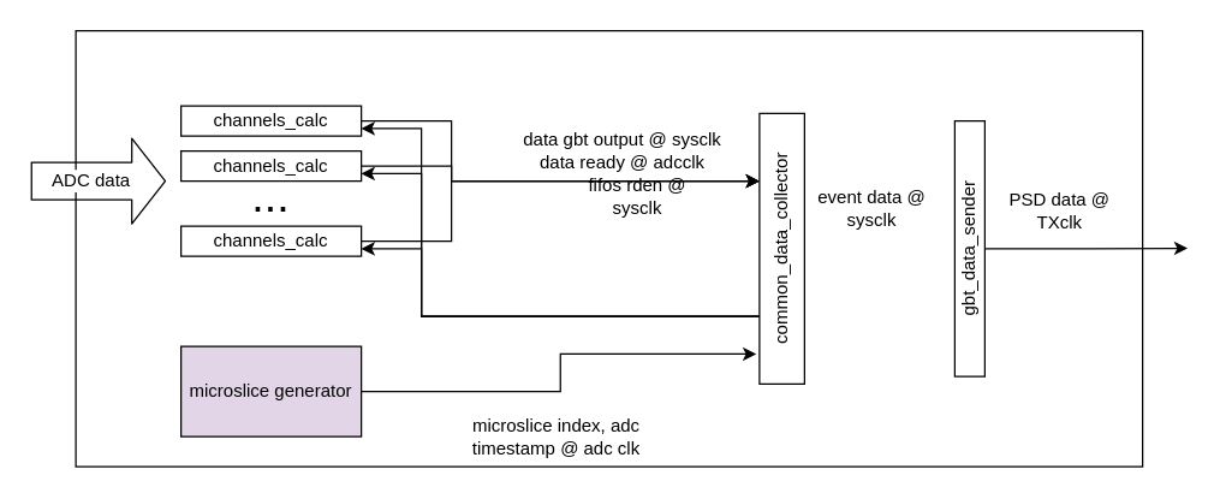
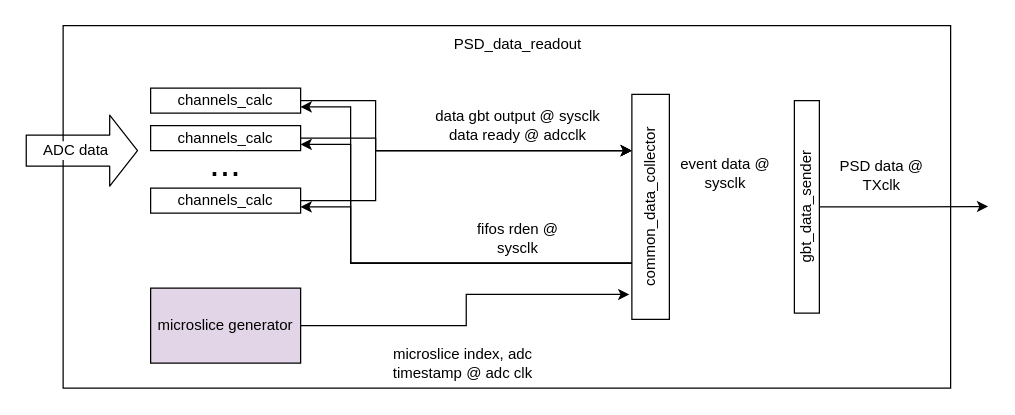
+ <mxCell id="22" value="PSD_data_readout" style="text;html=1;strokeColor=none;fillColor=none;align=center;verticalAlign=middle;whiteSpace=wrap;rounded=0;fontSize=12;" vertex="1" parent="1"><mxGeometry x="339" y="20" width="150" height="30" as="geometry" /></mxCell>
- <mxCell id="15" value="fifos rden @ sysclk" style="text;html=1;strokeColor=none;fillColor=none;align=center;verticalAlign=middle;whiteSpace=wrap;rounded=0;fontSize=12;" vertex="1" parent="1"><mxGeometry x="379" y="120" width="90" height="20" as="geometry" /></mxCell>
+ <mxCell id="15" value="fifos rden @ sysclk" style="text;html=1;strokeColor=none;fillColor=none;align=center;verticalAlign=middle;whiteSpace=wrap;rounded=0;fontSize=12;" vertex="1" parent="1"><mxGeometry x="369" y="180" width="90" height="20" as="geometry" /></mxCell>
